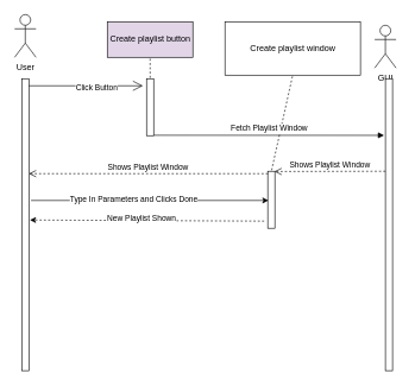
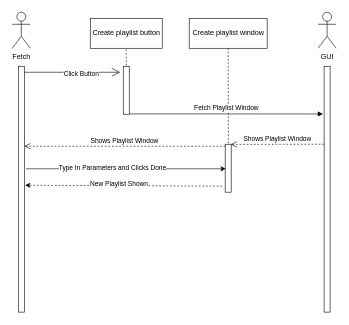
- <mxCell id="4" value="Create playlist button" style="html=1;fillColor=#e1d5e7;" vertex="1" parent="1"><mxGeometry x="150" y="30" width="120" height="50" as="geometry" /></mxCell>
+ <mxCell id="4" value="Create playlist button" style="html=1;" vertex="1" parent="1"><mxGeometry x="150" y="30" width="120" height="50" as="geometry" /></mxCell>
- <mxCell id="12" value="GUI" style="shape=umlActor;verticalLabelPosition=bottom;labelBackgroundColor=#ffffff;verticalAlign=top;html=1;" vertex="1" parent="1"><mxGeometry x="525" y="35" width="30" height="60" as="geometry" /></mxCell>
+ <mxCell id="12" value="GUI" style="shape=umlActor;verticalLabelPosition=bottom;labelBackgroundColor=#ffffff;verticalAlign=top;html=1;" vertex="1" parent="1"><mxGeometry x="530" y="20" width="30" height="60" as="geometry" /></mxCell>
- <mxCell id="8" value="Create playlist window" style="html=1;" vertex="1" parent="1"><mxGeometry x="315" y="30" width="190" height="75" as="geometry" /></mxCell>
+ <mxCell id="8" value="Create playlist window" style="html=1;" vertex="1" parent="1"><mxGeometry x="315" y="30" width="130" height="50" as="geometry" /></mxCell>
- <mxCell id="2" value="User" style="shape=umlActor;verticalLabelPosition=bottom;labelBackgroundColor=#ffffff;verticalAlign=top;html=1;outlineConnect=0;" vertex="1" parent="1"><mxGeometry x="20" y="20" width="30" height="60" as="geometry" /></mxCell>
+ <mxCell id="2" value="Fetch" style="shape=umlActor;verticalLabelPosition=bottom;labelBackgroundColor=#ffffff;verticalAlign=top;html=1;outlineConnect=0;" vertex="1" parent="1"><mxGeometry x="20" y="20" width="30" height="60" as="geometry" /></mxCell>
